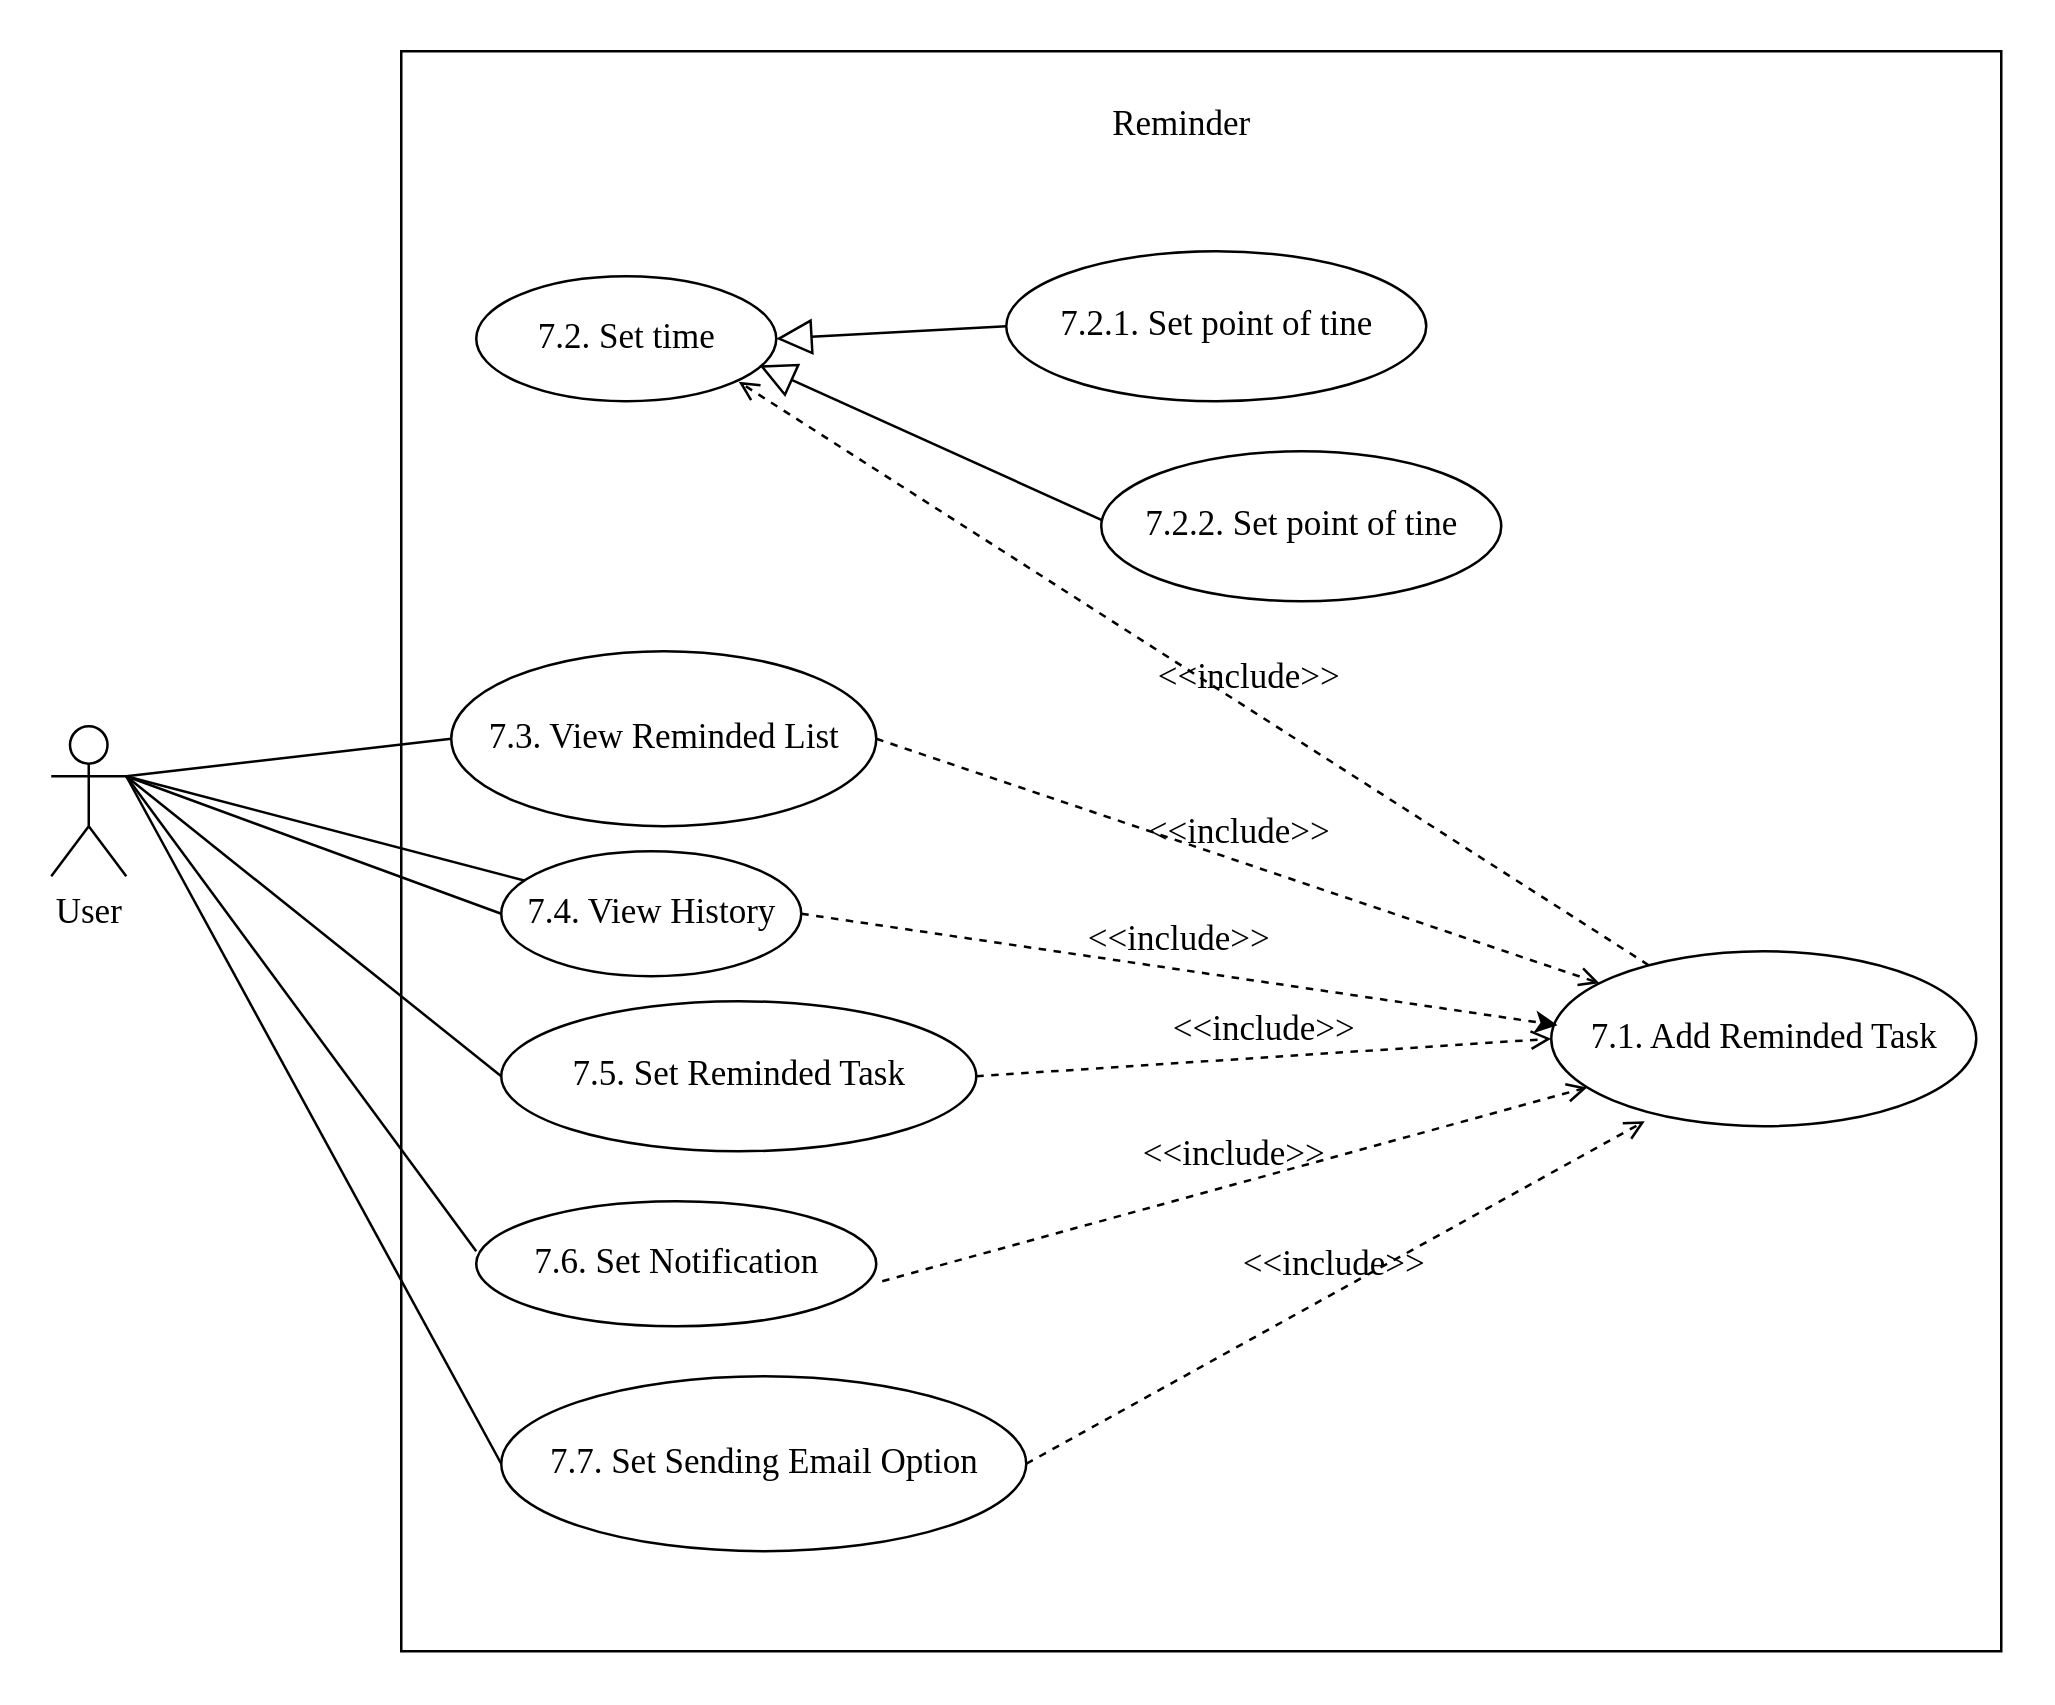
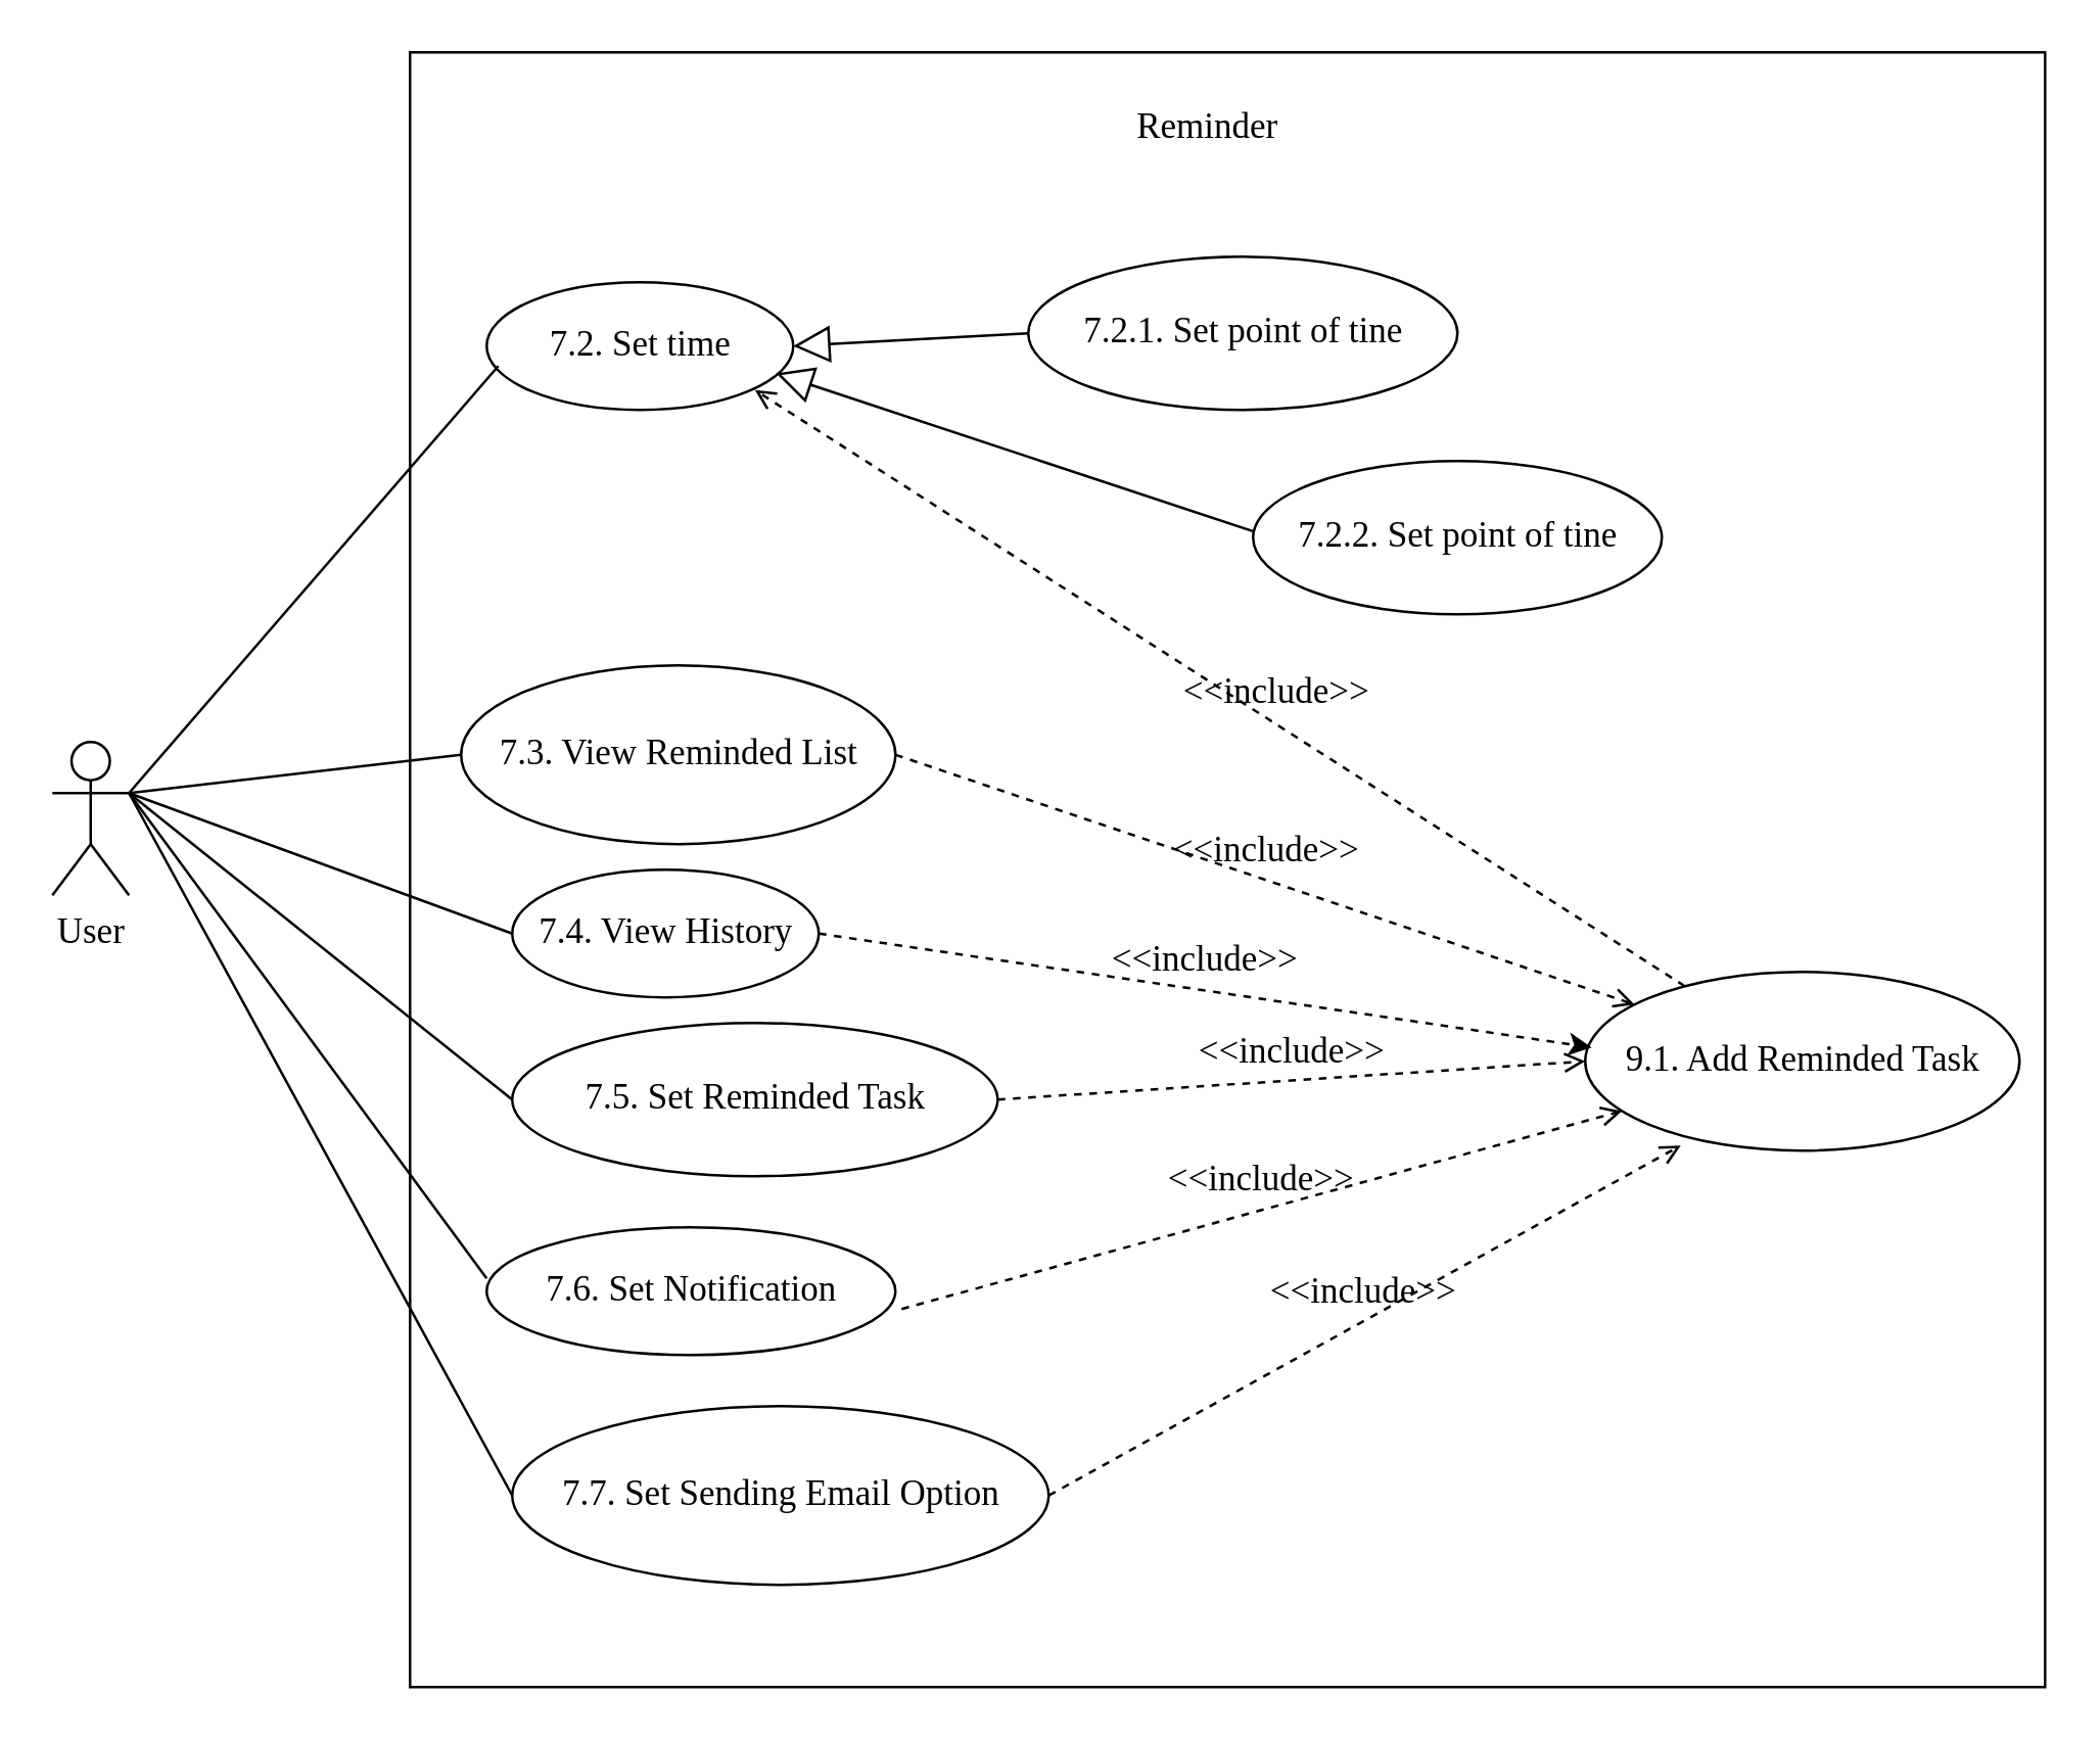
- <mxCell id="13" value="7.2.2. Set point of tine" style="shape=ellipse;html=1;dashed=0;whitespace=wrap;perimeter=ellipsePerimeter;fontFamily=Verdana;fontSize=14;" parent="1" vertex="1"><mxGeometry x="440" y="180" width="160" height="60" as="geometry" /></mxCell>
+ <mxCell id="13" value="7.2.2. Set point of tine" style="shape=ellipse;html=1;dashed=0;whitespace=wrap;perimeter=ellipsePerimeter;fontFamily=Verdana;fontSize=14;" parent="1" vertex="1"><mxGeometry x="490" y="180" width="160" height="60" as="geometry" /></mxCell>
- <mxCell id="10" value="" style="endArrow=none;html=1;fontFamily=Verdana;fontSize=14;exitX=1;exitY=0.333;exitDx=0;exitDy=0;exitPerimeter=0;" parent="1" source="7" target="14" edge="1"><mxGeometry width="50" height="50" relative="1" as="geometry"><mxPoint x="100" y="280" as="sourcePoint" /><mxPoint x="150" y="230" as="targetPoint" /></mxGeometry></mxCell>
+ <mxCell id="10" value="" style="endArrow=none;html=1;fontFamily=Verdana;fontSize=14;exitX=1;exitY=0.333;exitDx=0;exitDy=0;exitPerimeter=0;entryX=0.038;entryY=0.656;entryDx=0;entryDy=0;entryPerimeter=0;" parent="1" source="7" target="3" edge="1"><mxGeometry width="50" height="50" relative="1" as="geometry"><mxPoint x="100" y="280" as="sourcePoint" /><mxPoint x="150" y="230" as="targetPoint" /></mxGeometry></mxCell>
- <mxCell id="20" value="7.1. Add Reminded Task" style="shape=ellipse;html=1;dashed=0;whitespace=wrap;perimeter=ellipsePerimeter;fontFamily=Verdana;fontSize=14;" parent="1" vertex="1"><mxGeometry x="620" y="380" width="170" height="70" as="geometry" /></mxCell>
+ <mxCell id="20" value="9.1. Add Reminded Task" style="shape=ellipse;html=1;dashed=0;whitespace=wrap;perimeter=ellipsePerimeter;fontFamily=Verdana;fontSize=14;" parent="1" vertex="1"><mxGeometry x="620" y="380" width="170" height="70" as="geometry" /></mxCell>
